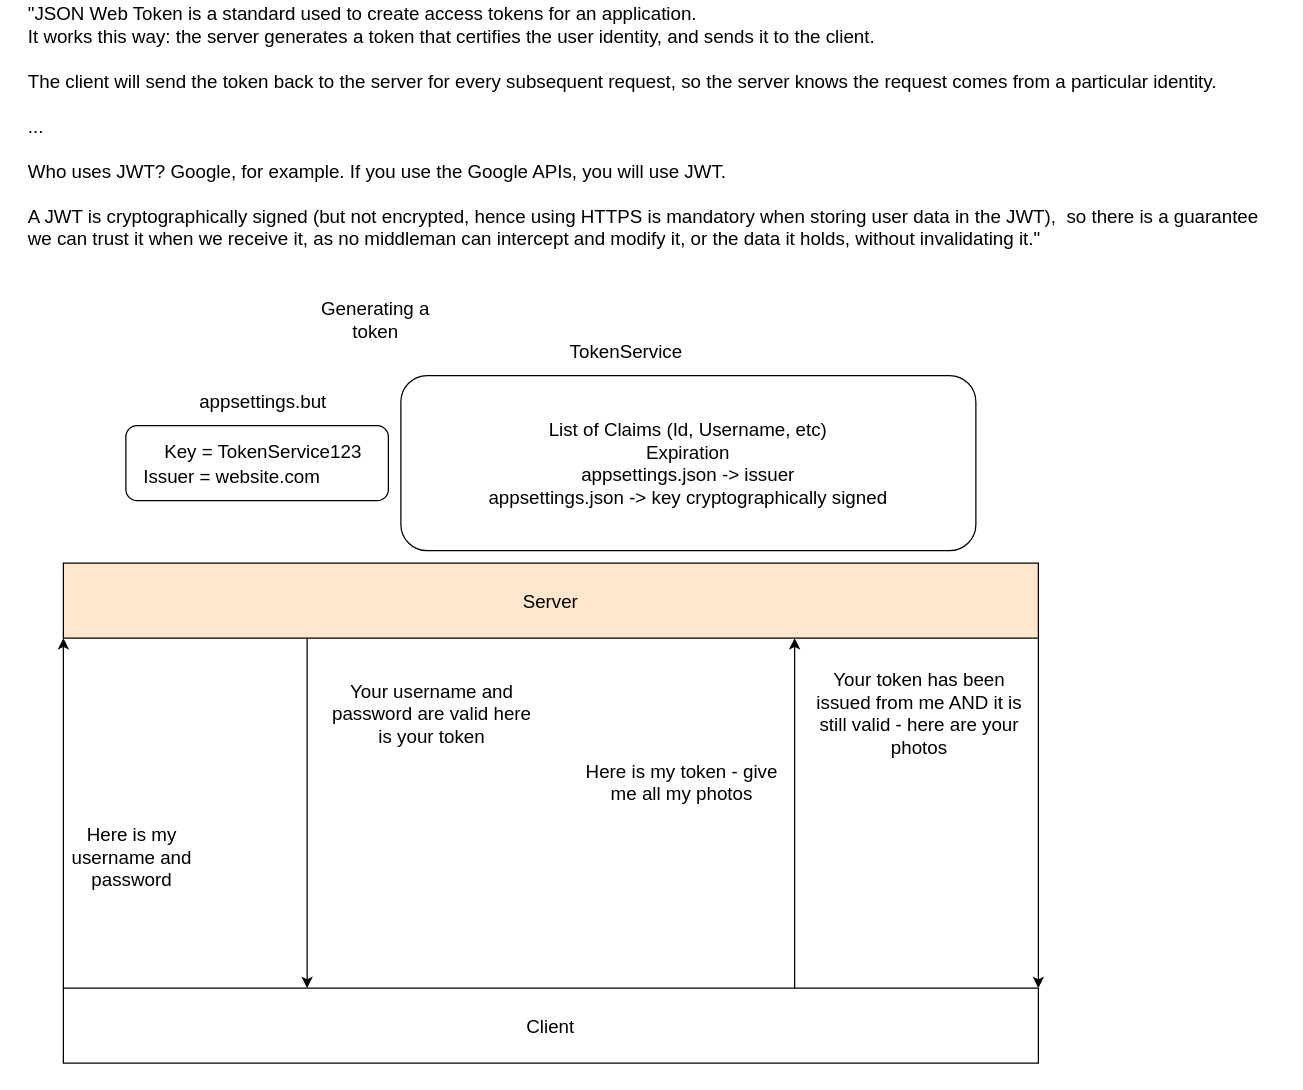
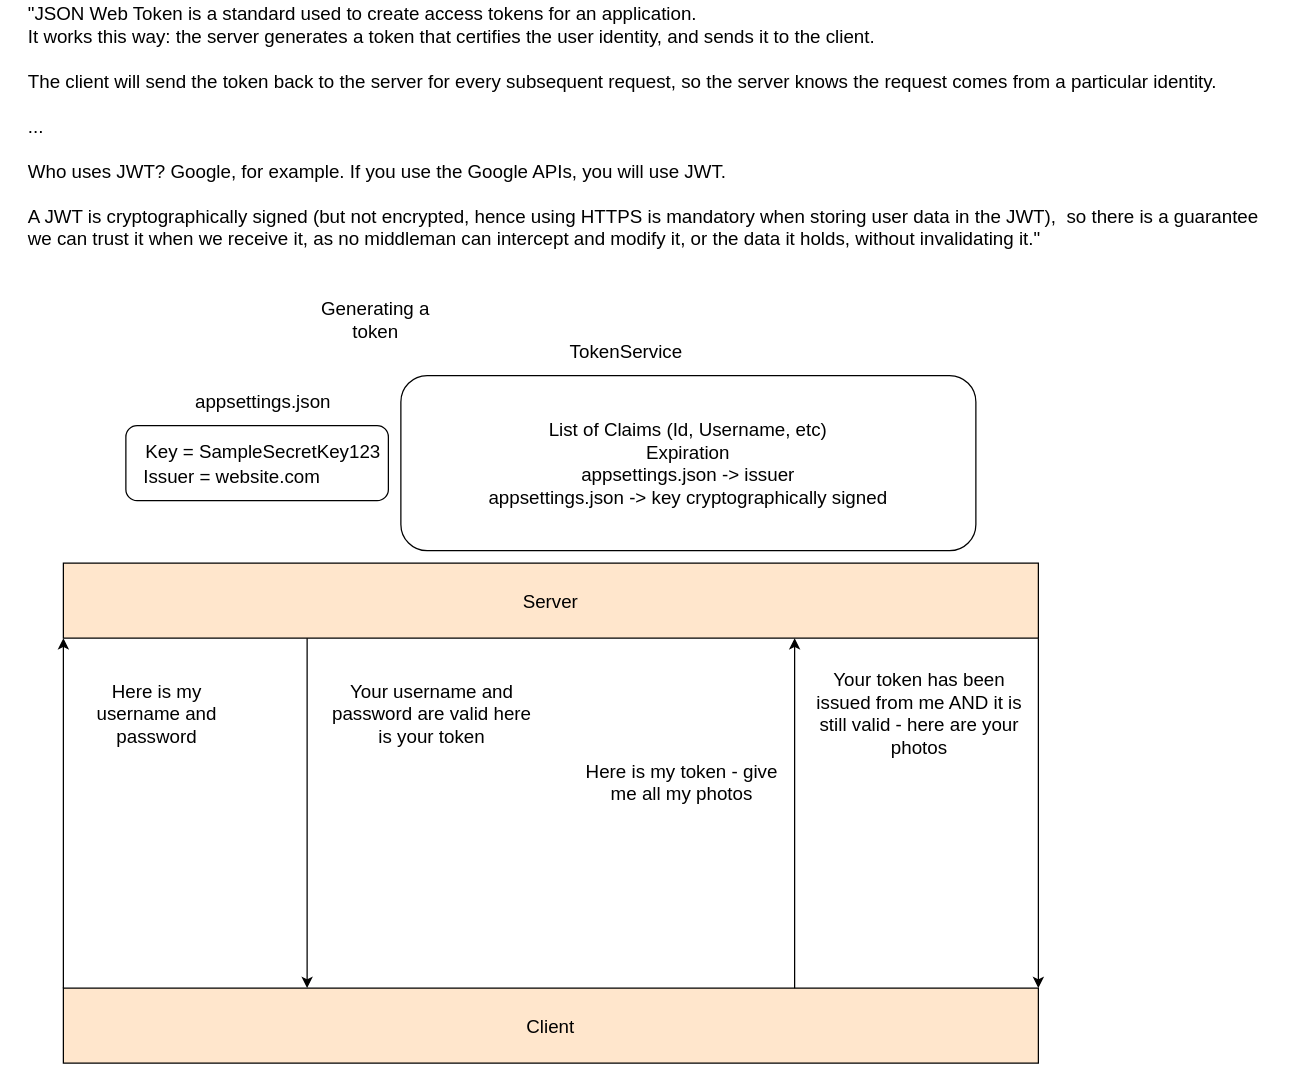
- <mxCell id="20" value="&lt;font style=&quot;font-size: 15px&quot;&gt;appsettings.but&lt;/font&gt;" style="text;html=1;strokeColor=none;fillColor=none;align=center;verticalAlign=middle;whiteSpace=wrap;rounded=0;" vertex="1" parent="1"><mxGeometry x="150" y="310" width="120" height="20" as="geometry" /></mxCell>
+ <mxCell id="20" value="&lt;font style=&quot;font-size: 15px&quot;&gt;appsettings.json&lt;/font&gt;" style="text;html=1;strokeColor=none;fillColor=none;align=center;verticalAlign=middle;whiteSpace=wrap;rounded=0;" vertex="1" parent="1"><mxGeometry x="150" y="310" width="120" height="20" as="geometry" /></mxCell>
- <mxCell id="16" value="&lt;font style=&quot;font-size: 15px&quot;&gt;Key = TokenService123&lt;/font&gt;" style="text;html=1;strokeColor=none;fillColor=none;align=center;verticalAlign=middle;whiteSpace=wrap;rounded=0;" vertex="1" parent="1"><mxGeometry x="110" y="350" width="200" height="20" as="geometry" /></mxCell>
+ <mxCell id="16" value="&lt;font style=&quot;font-size: 15px&quot;&gt;Key = SampleSecretKey123&lt;/font&gt;" style="text;html=1;strokeColor=none;fillColor=none;align=center;verticalAlign=middle;whiteSpace=wrap;rounded=0;" vertex="1" parent="1"><mxGeometry x="110" y="350" width="200" height="20" as="geometry" /></mxCell>
- <mxCell id="6" value="&lt;font style=&quot;font-size: 15px&quot;&gt;Here is my username and password&lt;/font&gt;" style="text;html=1;strokeColor=none;fillColor=none;align=center;verticalAlign=middle;whiteSpace=wrap;rounded=0;" vertex="1" parent="1"><mxGeometry x="40" y="675" width="130" height="20" as="geometry" /></mxCell>
+ <mxCell id="6" value="&lt;font style=&quot;font-size: 15px&quot;&gt;Here is my username and password&lt;/font&gt;" style="text;html=1;strokeColor=none;fillColor=none;align=center;verticalAlign=middle;whiteSpace=wrap;rounded=0;" vertex="1" parent="1"><mxGeometry x="60" y="560" width="130" height="20" as="geometry" /></mxCell>
- <mxCell id="4" value="&lt;font style=&quot;font-size: 15px&quot;&gt;Client&lt;/font&gt;" style="rounded=0;whiteSpace=wrap;html=1;" vertex="1" parent="1"><mxGeometry x="50" y="790" width="780" height="60" as="geometry" /></mxCell>
+ <mxCell id="4" value="&lt;font style=&quot;font-size: 15px&quot;&gt;Client&lt;/font&gt;" style="rounded=0;whiteSpace=wrap;html=1;fillColor=#ffe6cc;" vertex="1" parent="1"><mxGeometry x="50" y="790" width="780" height="60" as="geometry" /></mxCell>
